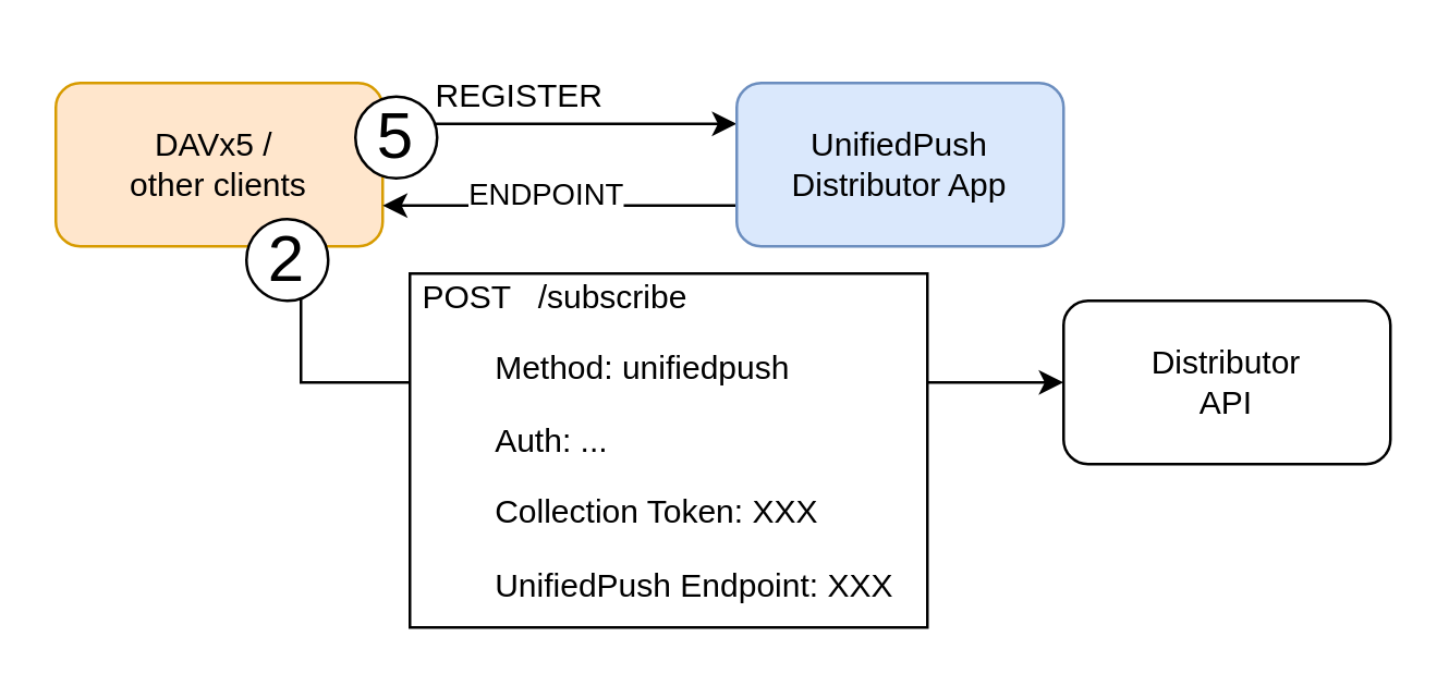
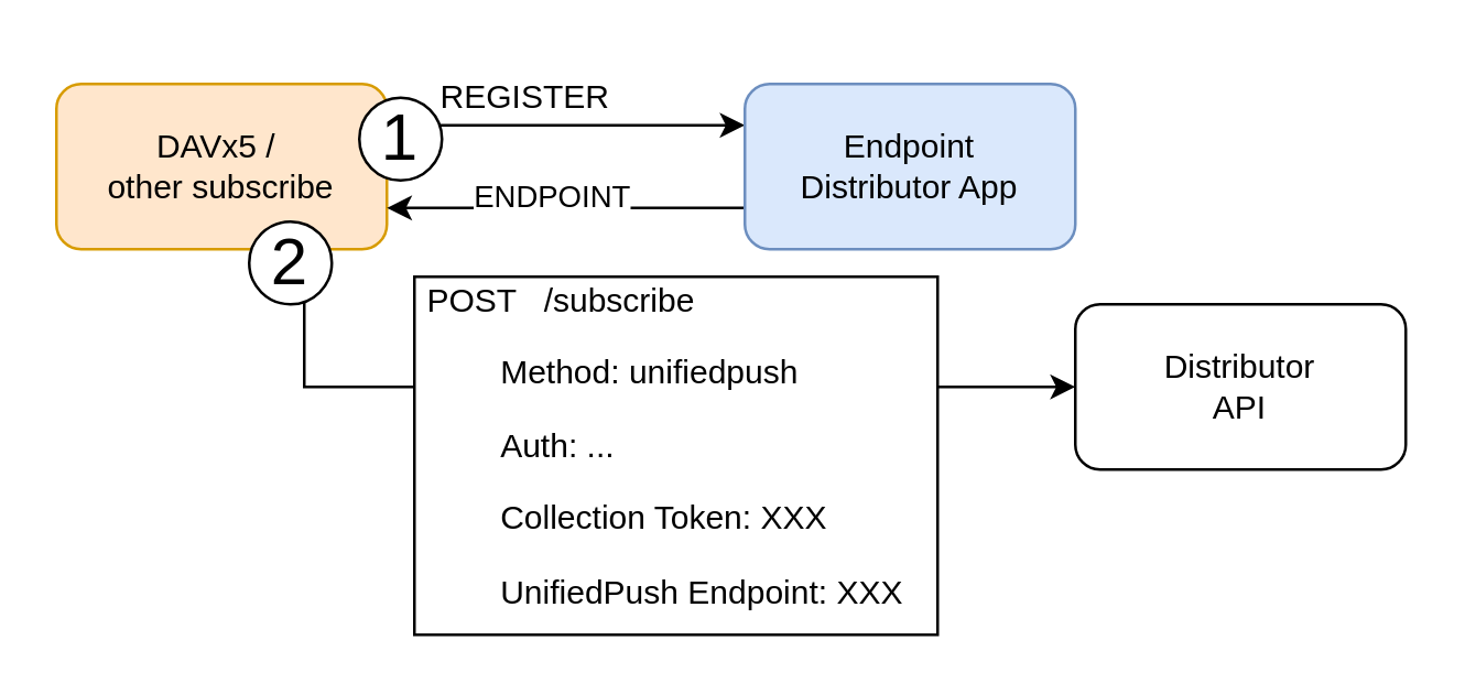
- <mxCell id="12" value="&lt;font style=&quot;font-size: 24px;&quot;&gt;5&lt;/font&gt;" style="ellipse;whiteSpace=wrap;html=1;aspect=fixed;" vertex="1" parent="1"><mxGeometry x="130" y="35" width="30" height="30" as="geometry" /></mxCell>
+ <mxCell id="12" value="&lt;font style=&quot;font-size: 24px;&quot;&gt;1&lt;/font&gt;" style="ellipse;whiteSpace=wrap;html=1;aspect=fixed;" vertex="1" parent="1"><mxGeometry x="130" y="35" width="30" height="30" as="geometry" /></mxCell>
- <mxCell id="4" value="&lt;div&gt;DAVx5 /&amp;nbsp;&lt;/div&gt;&lt;div&gt;other clients&lt;/div&gt;" style="rounded=1;whiteSpace=wrap;html=1;fillColor=#ffe6cc;strokeColor=#d79b00;" vertex="1" parent="1"><mxGeometry x="20" y="30" width="120" height="60" as="geometry" /></mxCell>
+ <mxCell id="4" value="&lt;div&gt;DAVx5 /&amp;nbsp;&lt;/div&gt;&lt;div&gt;other subscribe&lt;/div&gt;" style="rounded=1;whiteSpace=wrap;html=1;fillColor=#ffe6cc;strokeColor=#d79b00;" vertex="1" parent="1"><mxGeometry x="20" y="30" width="120" height="60" as="geometry" /></mxCell>
- <mxCell id="7" value="UnifiedPush&lt;br&gt;Distributor App" style="rounded=1;whiteSpace=wrap;html=1;fillColor=#dae8fc;strokeColor=#6c8ebf;" vertex="1" parent="1"><mxGeometry x="270" y="30" width="120" height="60" as="geometry" /></mxCell>
+ <mxCell id="7" value="Endpoint&lt;br&gt;Distributor App" style="rounded=1;whiteSpace=wrap;html=1;fillColor=#dae8fc;strokeColor=#6c8ebf;" vertex="1" parent="1"><mxGeometry x="270" y="30" width="120" height="60" as="geometry" /></mxCell>
